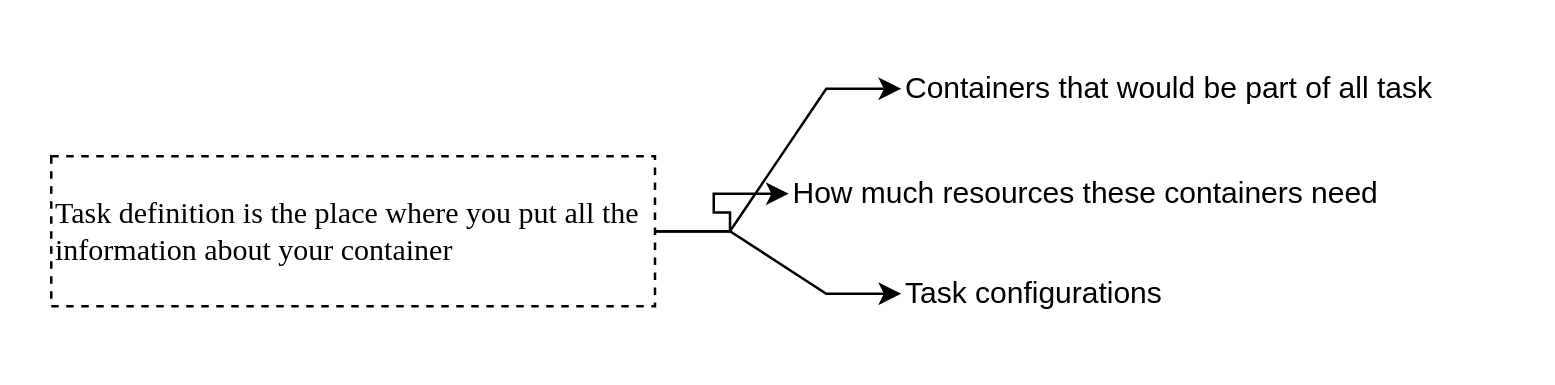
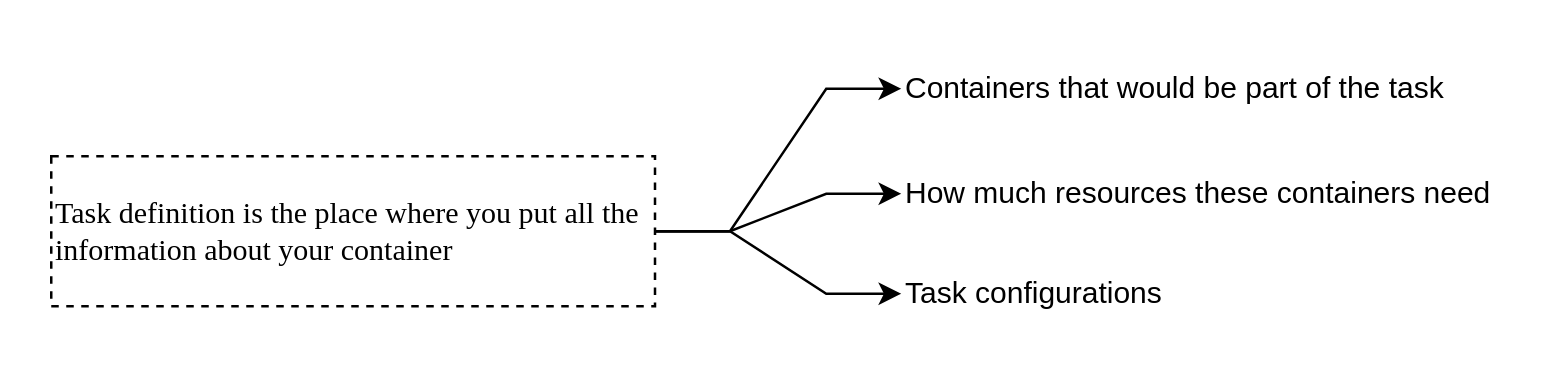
- <mxCell id="6" value="Containers that would be part of all task" style="text;html=1;align=left;verticalAlign=middle;whiteSpace=wrap;rounded=0;" vertex="1" parent="1"><mxGeometry x="360" y="20" width="230" height="30" as="geometry" /></mxCell>
+ <mxCell id="6" value="Containers that would be part of the task" style="text;html=1;align=left;verticalAlign=middle;whiteSpace=wrap;rounded=0;" vertex="1" parent="1"><mxGeometry x="360" y="20" width="230" height="30" as="geometry" /></mxCell>
- <mxCell id="7" value="How much resources these containers need" style="text;html=1;align=left;verticalAlign=middle;whiteSpace=wrap;rounded=0;" vertex="1" parent="1"><mxGeometry x="315" y="62" width="240" height="30" as="geometry" /></mxCell>
+ <mxCell id="7" value="How much resources these containers need" style="text;html=1;align=left;verticalAlign=middle;whiteSpace=wrap;rounded=0;" vertex="1" parent="1"><mxGeometry x="360" y="62" width="240" height="30" as="geometry" /></mxCell>
